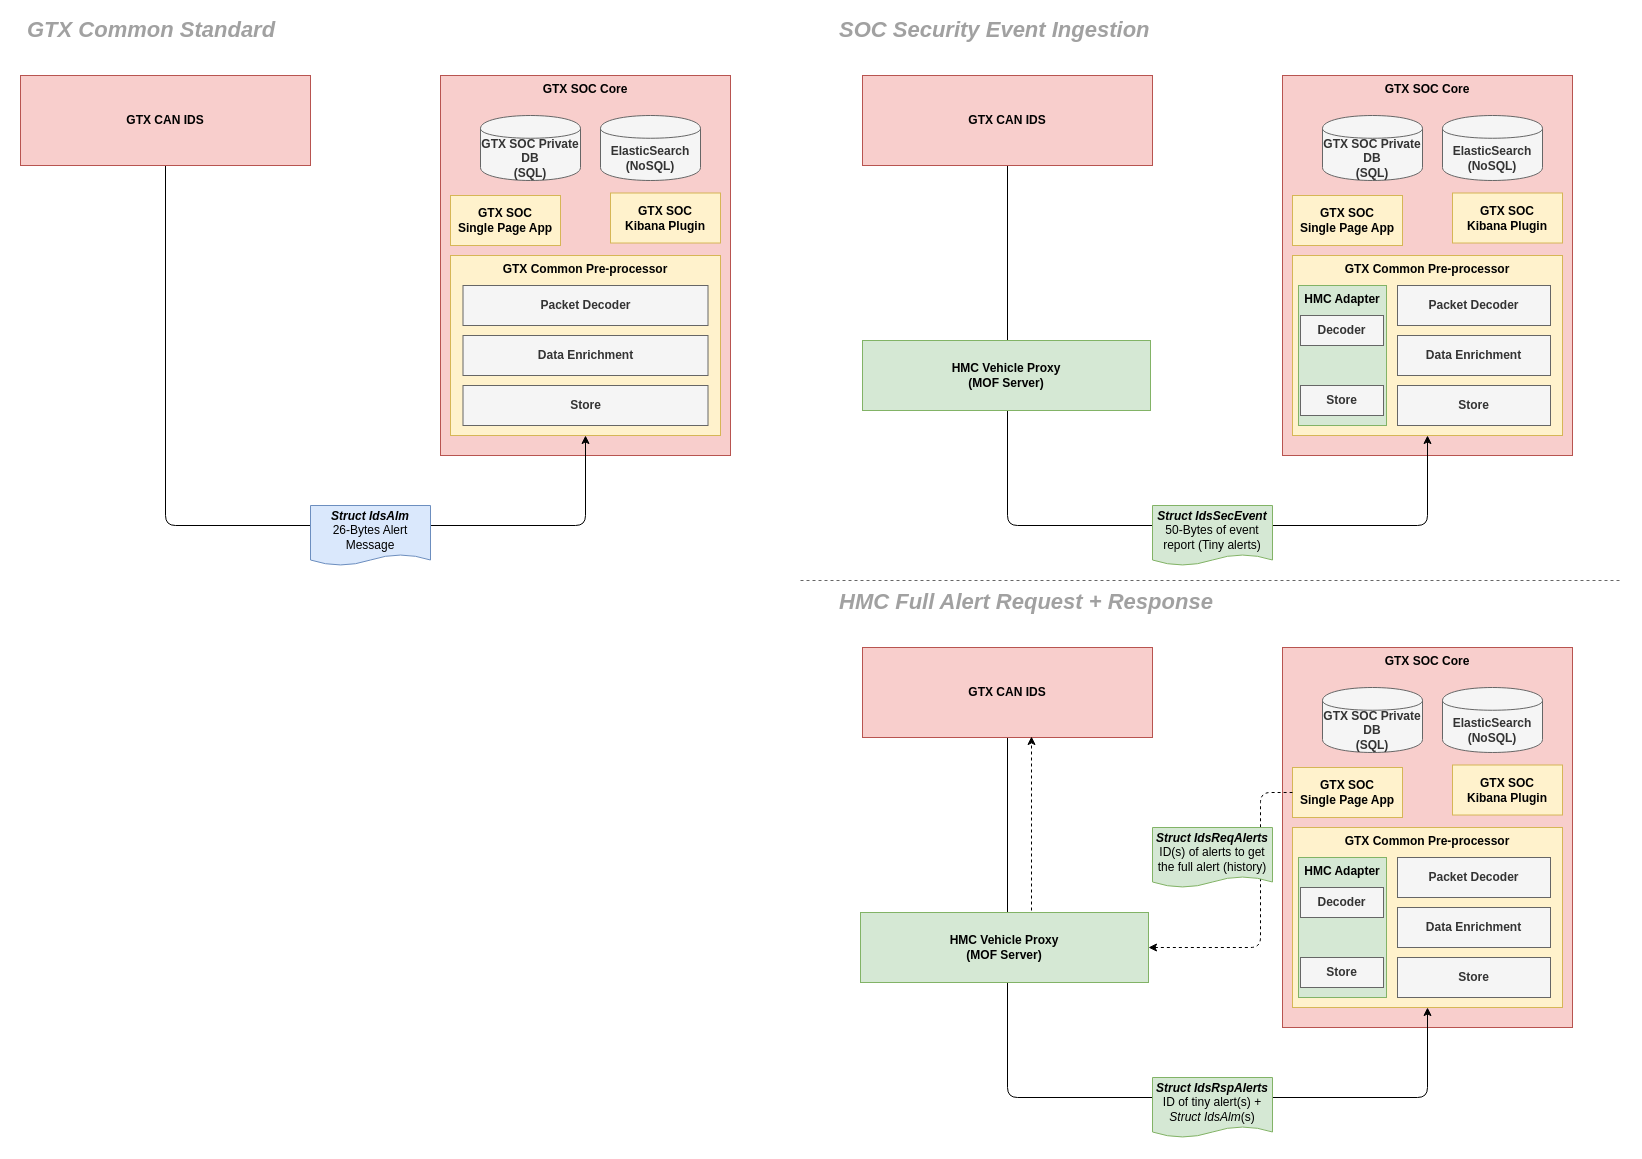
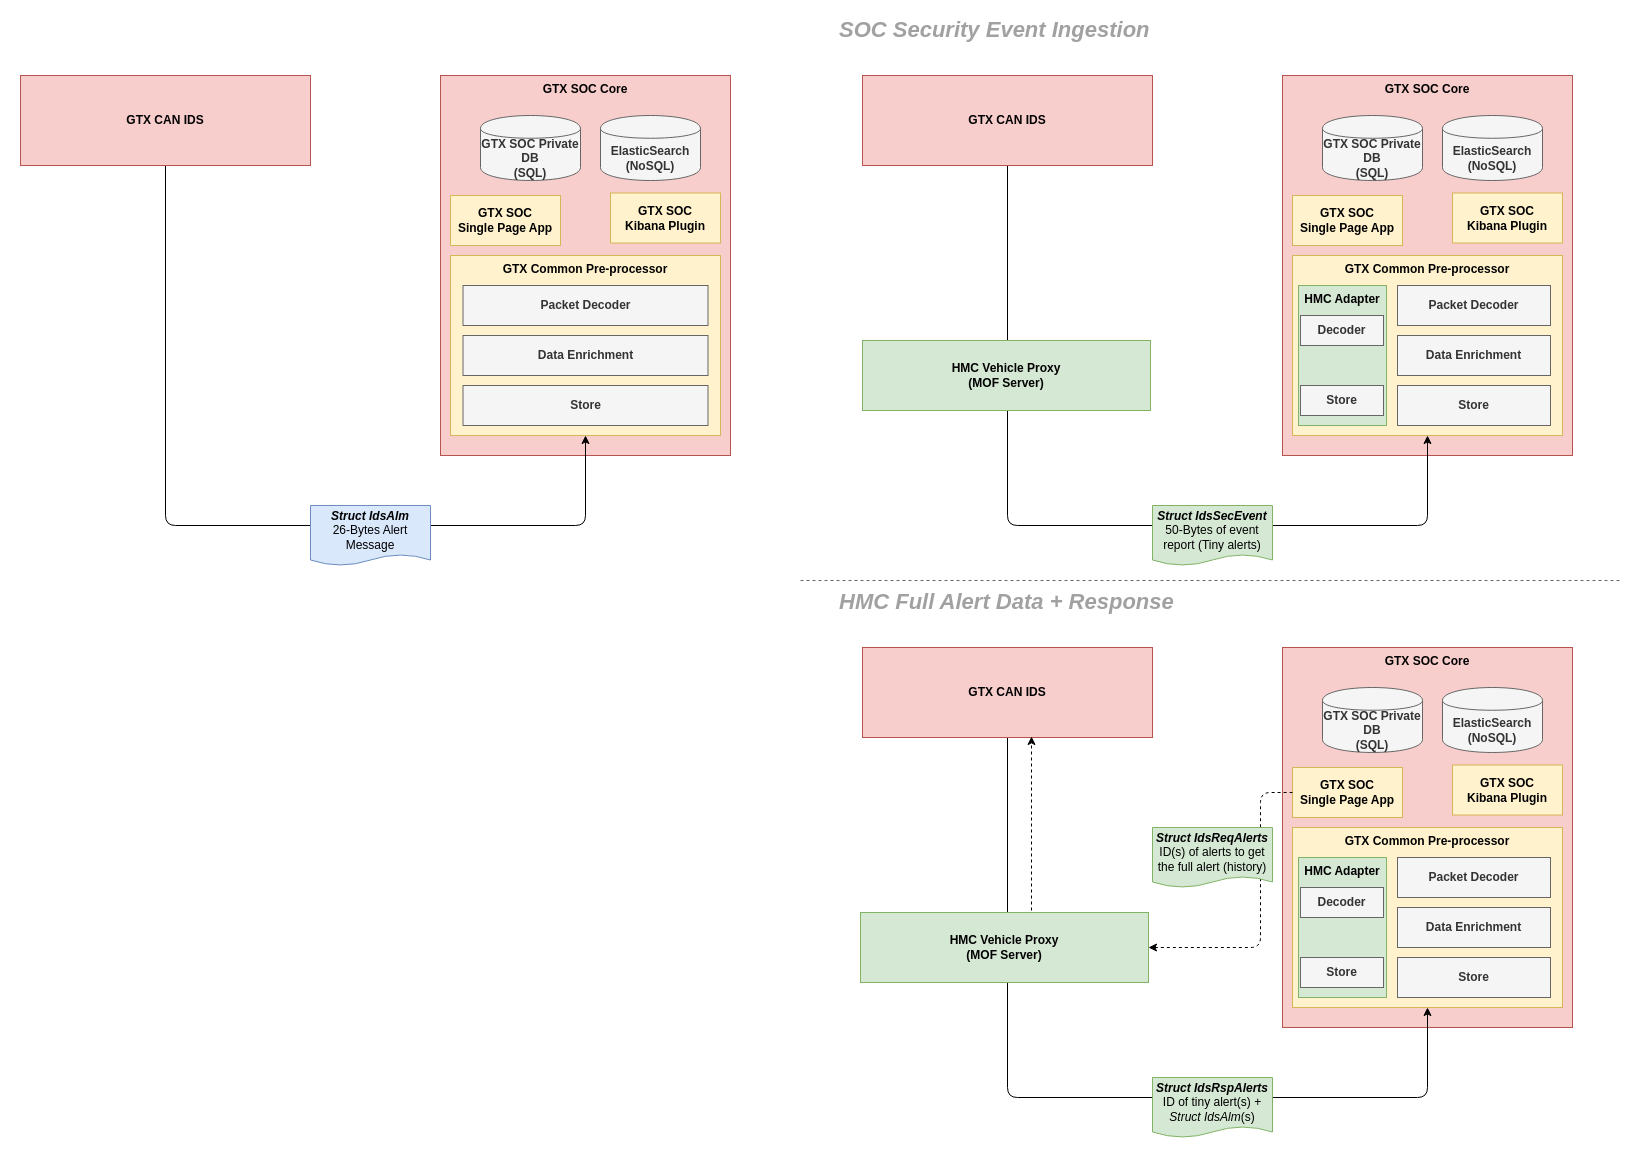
- <mxCell id="29" value="GTX Common Standard&amp;nbsp;" style="text;html=1;strokeColor=none;fillColor=none;align=left;verticalAlign=middle;whiteSpace=wrap;rounded=0;fontStyle=3;fontSize=22;fontColor=#A1A1A1;" parent="1" vertex="1"><mxGeometry x="25" y="20" width="505" height="20" as="geometry" /></mxCell>
- <mxCell id="47" value="HMC Full Alert Request + Response" style="text;html=1;strokeColor=none;fillColor=none;align=left;verticalAlign=middle;whiteSpace=wrap;rounded=0;fontStyle=3;fontSize=22;fontColor=#A1A1A1;" parent="1" vertex="1"><mxGeometry x="836.5" y="592" width="505" height="20" as="geometry" /></mxCell>
+ <mxCell id="47" value="HMC Full Alert Data + Response" style="text;html=1;strokeColor=none;fillColor=none;align=left;verticalAlign=middle;whiteSpace=wrap;rounded=0;fontStyle=3;fontSize=22;fontColor=#A1A1A1;" parent="1" vertex="1"><mxGeometry x="836.5" y="592" width="505" height="20" as="geometry" /></mxCell>
